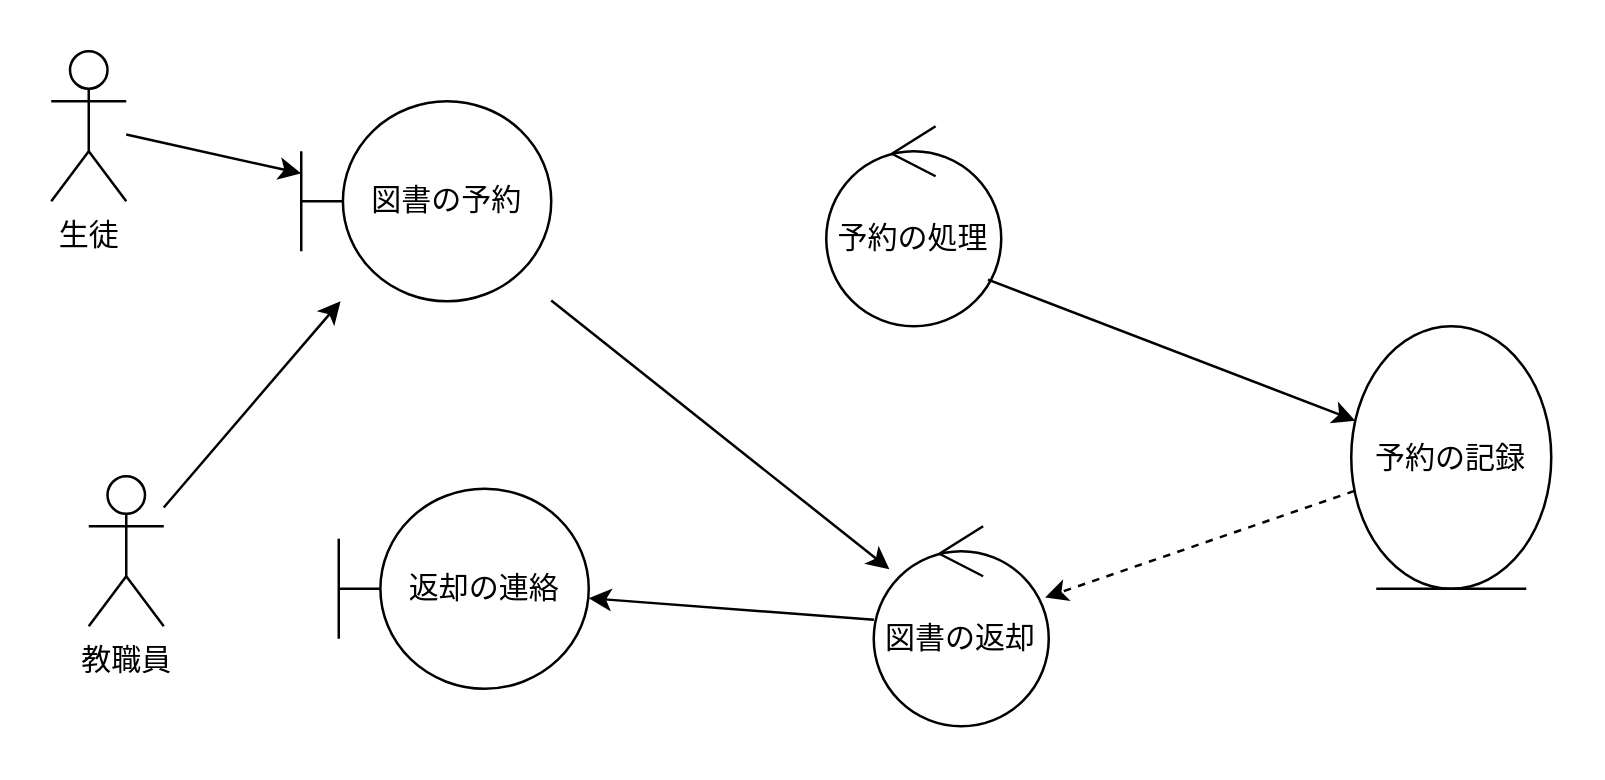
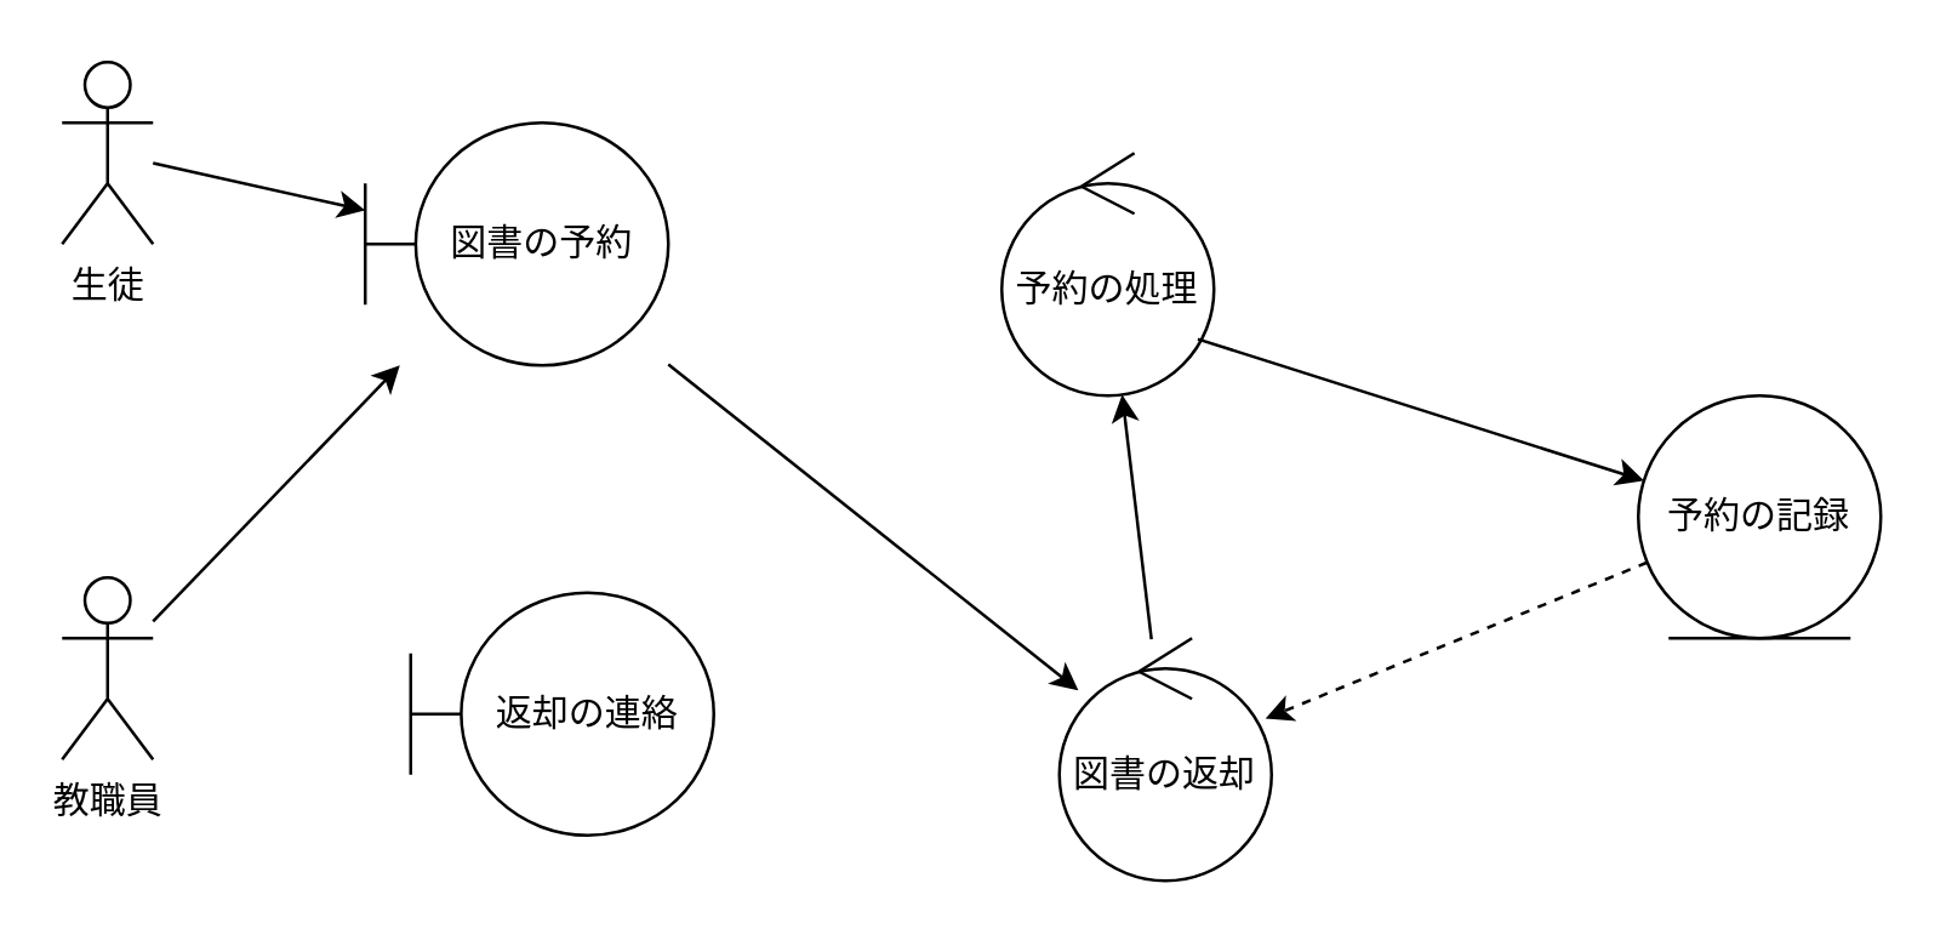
- <mxCell id="8" value="予約の記録" style="ellipse;shape=umlEntity;whiteSpace=wrap;html=1;" vertex="1" parent="1"><mxGeometry x="540" y="130" width="80" height="105" as="geometry" /></mxCell>
+ <mxCell id="8" value="予約の記録" style="ellipse;shape=umlEntity;whiteSpace=wrap;html=1;" vertex="1" parent="1"><mxGeometry x="540" y="130" width="80" height="80" as="geometry" /></mxCell>
- <mxCell id="3" value="教職員&lt;div&gt;&lt;br&gt;&lt;/div&gt;" style="shape=umlActor;verticalLabelPosition=bottom;verticalAlign=top;html=1;outlineConnect=0;" vertex="1" parent="1"><mxGeometry x="35" y="190" width="30" height="60" as="geometry" /></mxCell>
+ <mxCell id="3" value="教職員&lt;div&gt;&lt;br&gt;&lt;/div&gt;" style="shape=umlActor;verticalLabelPosition=bottom;verticalAlign=top;html=1;outlineConnect=0;" vertex="1" parent="1"><mxGeometry x="20" y="190" width="30" height="60" as="geometry" /></mxCell>
- <mxCell id="13" value="" style="endArrow=classic;html=1;rounded=0;" edge="1" parent="1" source="7" target="5"><mxGeometry width="50" height="50" relative="1" as="geometry"><mxPoint x="290" y="290" as="sourcePoint" /><mxPoint x="340" y="240" as="targetPoint" /></mxGeometry></mxCell>
+ <mxCell id="13" value="" style="endArrow=classic;html=1;rounded=0;" edge="1" parent="1" source="7" target="6"><mxGeometry width="50" height="50" relative="1" as="geometry"><mxPoint x="290" y="290" as="sourcePoint" /><mxPoint x="340" y="240" as="targetPoint" /></mxGeometry></mxCell>
